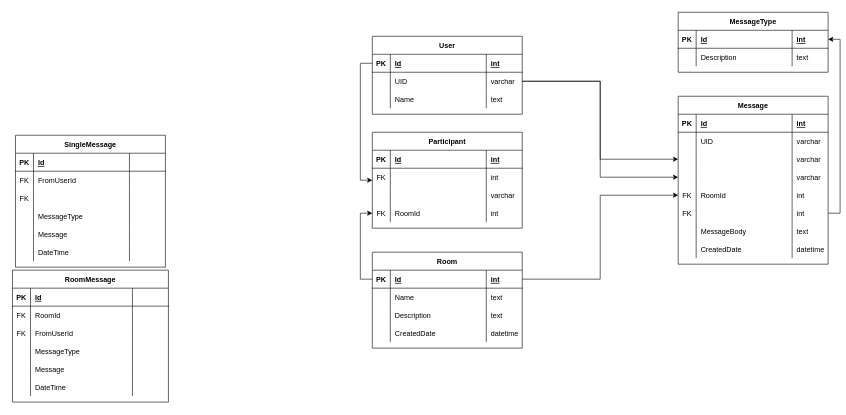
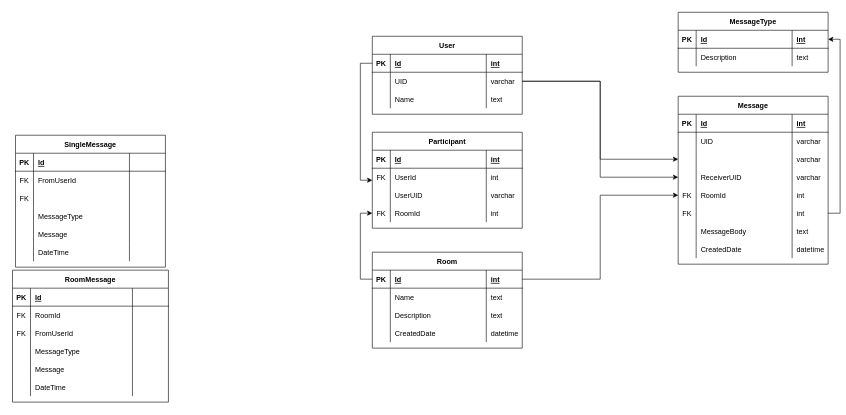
+ <mxCell id="65" value="UserId" style="shape=partialRectangle;overflow=hidden;connectable=0;fillColor=none;top=0;left=0;bottom=0;right=0;align=left;spacingLeft=6;" vertex="1" parent="63"><mxGeometry x="30" width="160" height="30" as="geometry" /></mxCell>
+ <mxCell id="91" value="ReceiverUID" style="shape=partialRectangle;overflow=hidden;connectable=0;fillColor=none;top=0;left=0;bottom=0;right=0;align=left;spacingLeft=6;" vertex="1" parent="89"><mxGeometry x="30" width="160" height="30" as="geometry" /></mxCell>
+ <mxCell id="69" value="UserUID" style="shape=partialRectangle;overflow=hidden;connectable=0;fillColor=none;top=0;left=0;bottom=0;right=0;align=left;spacingLeft=6;" parent="67" vertex="1"><mxGeometry x="30" width="160" height="30" as="geometry" /></mxCell>
